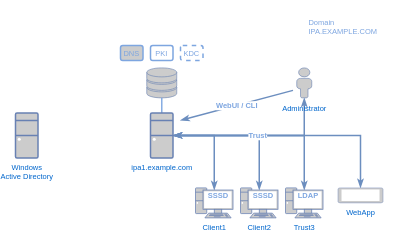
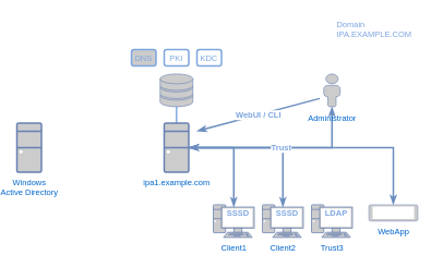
- <mxCell id="21" value="KDC" style="rounded=1;whiteSpace=wrap;html=1;fontSize=10;fontColor=#7EA6E0;strokeColor=#7EA6E0;strokeWidth=2;dashed=1;" vertex="1" parent="1"><mxGeometry x="240" y="60" width="30" height="20" as="geometry" /></mxCell>
+ <mxCell id="21" value="KDC" style="rounded=1;whiteSpace=wrap;html=1;fontSize=10;fontColor=#7EA6E0;strokeColor=#7EA6E0;strokeWidth=2;" vertex="1" parent="1"><mxGeometry x="240" y="60" width="30" height="20" as="geometry" /></mxCell>
- <mxCell id="3" style="edgeStyle=orthogonalEdgeStyle;rounded=0;orthogonalLoop=1;jettySize=auto;html=1;entryX=0.5;entryY=0.07;entryDx=0;entryDy=0;entryPerimeter=0;fillColor=#dae8fc;strokeColor=#6c8ebf;strokeWidth=2;startArrow=classicThin;startFill=1;endArrow=classicThin;endFill=1;" edge="1" parent="1" source="12" target="8"><mxGeometry relative="1" as="geometry" /></mxCell>
